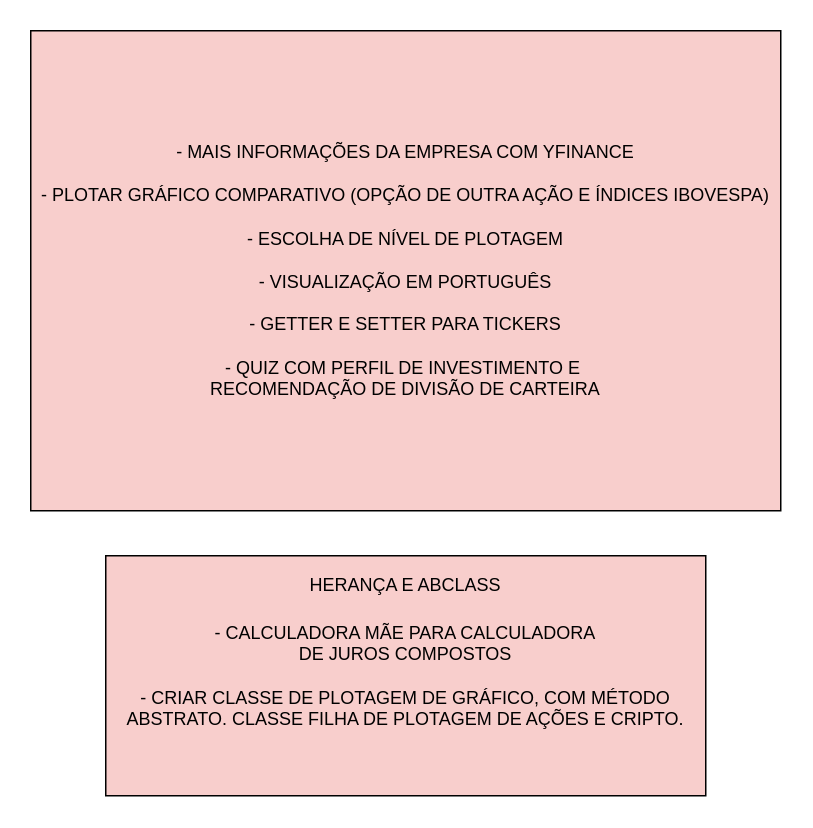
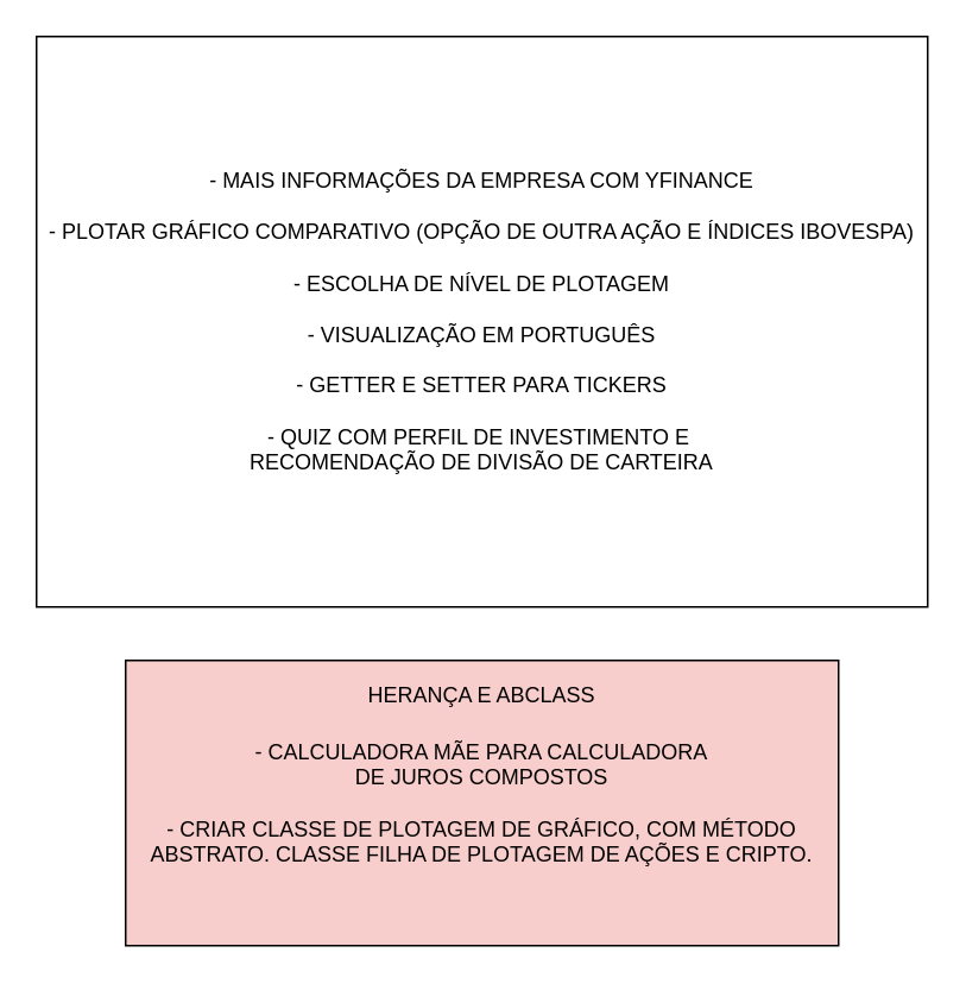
- <mxCell id="2" value="&lt;div&gt;&lt;span style=&quot;background-color: initial;&quot;&gt;- MAIS INFORMAÇÕES DA EMPRESA COM YFINANCE&lt;/span&gt;&lt;/div&gt;&lt;div&gt;&lt;span style=&quot;background-color: initial;&quot;&gt;&lt;br&gt;&lt;/span&gt;&lt;/div&gt;&lt;div&gt;&lt;span style=&quot;background-color: initial;&quot;&gt;- PLOTAR GRÁFICO COMPARATIVO (OPÇÃO DE OUTRA AÇÃO E ÍNDICES IBOVESPA)&lt;/span&gt;&lt;br&gt;&lt;/div&gt;&lt;div&gt;&lt;span style=&quot;background-color: initial;&quot;&gt;&lt;br&gt;&lt;/span&gt;&lt;/div&gt;&lt;div&gt;- ESCOLHA DE NÍVEL DE PLOTAGEM&lt;/div&gt;&lt;div&gt;&lt;br&gt;&lt;/div&gt;&lt;div&gt;&lt;span style=&quot;background-color: initial;&quot;&gt;- VISUALIZAÇÃO EM PORTUGUÊS&lt;/span&gt;&lt;/div&gt;&lt;div&gt;&lt;span style=&quot;background-color: initial;&quot;&gt;&lt;br&gt;&lt;/span&gt;&lt;/div&gt;&lt;div&gt;- GETTER E SETTER PARA TICKERS&lt;/div&gt;&lt;div&gt;&lt;br&gt;&lt;/div&gt;&lt;div&gt;- QUIZ COM PERFIL DE INVESTIMENTO E&amp;nbsp;&lt;/div&gt;&lt;div&gt;RECOMENDAÇÃO DE DIVISÃO DE CARTEIRA&lt;/div&gt;" style="whiteSpace=wrap;html=1;fillColor=#f8cecc;" parent="1" vertex="1"><mxGeometry x="20" width="500" height="320" as="geometry" y="20" /></mxCell>
+ <mxCell id="2" value="&lt;div&gt;&lt;span style=&quot;background-color: initial;&quot;&gt;- MAIS INFORMAÇÕES DA EMPRESA COM YFINANCE&lt;/span&gt;&lt;/div&gt;&lt;div&gt;&lt;span style=&quot;background-color: initial;&quot;&gt;&lt;br&gt;&lt;/span&gt;&lt;/div&gt;&lt;div&gt;&lt;span style=&quot;background-color: initial;&quot;&gt;- PLOTAR GRÁFICO COMPARATIVO (OPÇÃO DE OUTRA AÇÃO E ÍNDICES IBOVESPA)&lt;/span&gt;&lt;br&gt;&lt;/div&gt;&lt;div&gt;&lt;span style=&quot;background-color: initial;&quot;&gt;&lt;br&gt;&lt;/span&gt;&lt;/div&gt;&lt;div&gt;- ESCOLHA DE NÍVEL DE PLOTAGEM&lt;/div&gt;&lt;div&gt;&lt;br&gt;&lt;/div&gt;&lt;div&gt;&lt;span style=&quot;background-color: initial;&quot;&gt;- VISUALIZAÇÃO EM PORTUGUÊS&lt;/span&gt;&lt;/div&gt;&lt;div&gt;&lt;span style=&quot;background-color: initial;&quot;&gt;&lt;br&gt;&lt;/span&gt;&lt;/div&gt;&lt;div&gt;- GETTER E SETTER PARA TICKERS&lt;/div&gt;&lt;div&gt;&lt;br&gt;&lt;/div&gt;&lt;div&gt;- QUIZ COM PERFIL DE INVESTIMENTO E&amp;nbsp;&lt;/div&gt;&lt;div&gt;RECOMENDAÇÃO DE DIVISÃO DE CARTEIRA&lt;/div&gt;" style="whiteSpace=wrap;html=1;" parent="1" vertex="1"><mxGeometry x="20" width="500" height="320" as="geometry" y="20" /></mxCell>
